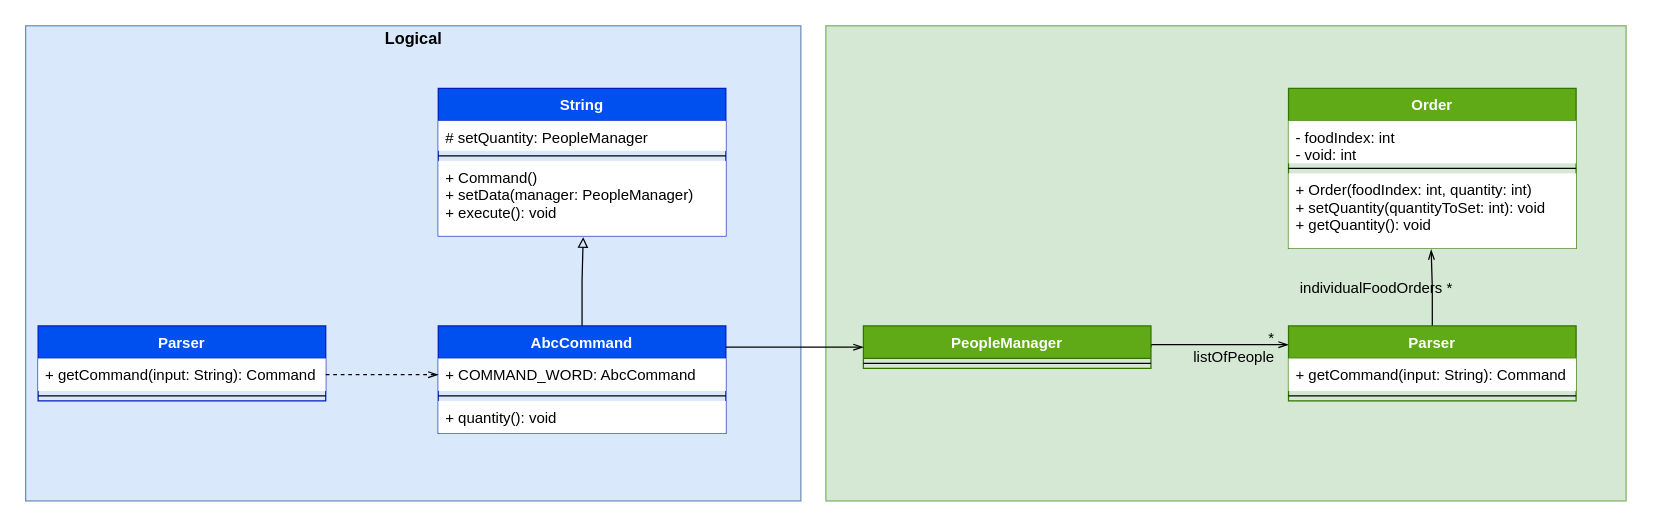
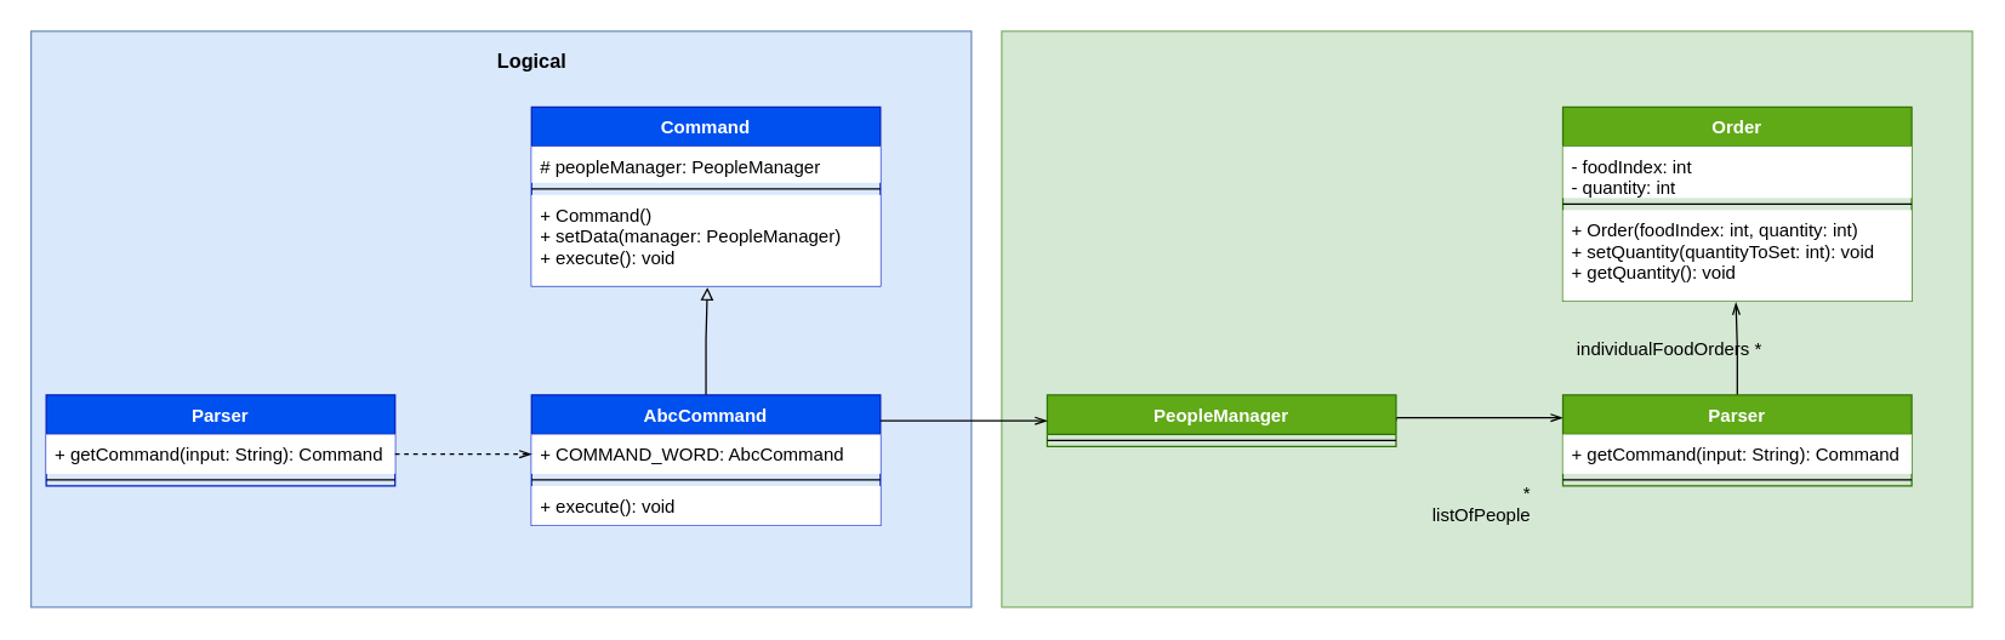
- <mxCell id="31" value="&lt;font style=&quot;font-size: 13px&quot;&gt;&lt;b&gt;Logical&lt;/b&gt;&lt;/font&gt;" style="text;html=1;align=center;verticalAlign=middle;resizable=0;points=[];autosize=1;strokeColor=none;fillColor=none;" vertex="1" parent="1"><mxGeometry x="300" y="20" width="60" height="20" as="geometry" /></mxCell>
+ <mxCell id="31" value="&lt;font style=&quot;font-size: 13px&quot;&gt;&lt;b&gt;Logical&lt;/b&gt;&lt;/font&gt;" style="text;html=1;align=center;verticalAlign=middle;resizable=0;points=[];autosize=1;strokeColor=none;fillColor=none;" vertex="1" parent="1"><mxGeometry x="320" y="30" width="60" height="20" as="geometry" /></mxCell>
- <mxCell id="12" value="String" style="swimlane;fontStyle=1;align=center;verticalAlign=top;childLayout=stackLayout;horizontal=1;startSize=26;horizontalStack=0;resizeParent=1;resizeParentMax=0;resizeLast=0;collapsible=1;marginBottom=0;fillColor=#0050ef;fontColor=#ffffff;strokeColor=#001DBC;" vertex="1" parent="1"><mxGeometry x="350" y="70" width="230" height="118" as="geometry" /></mxCell>
+ <mxCell id="12" value="Command" style="swimlane;fontStyle=1;align=center;verticalAlign=top;childLayout=stackLayout;horizontal=1;startSize=26;horizontalStack=0;resizeParent=1;resizeParentMax=0;resizeLast=0;collapsible=1;marginBottom=0;fillColor=#0050ef;fontColor=#ffffff;strokeColor=#001DBC;" vertex="1" parent="1"><mxGeometry x="350" y="70" width="230" height="118" as="geometry" /></mxCell>
- <mxCell id="13" value="# setQuantity: PeopleManager" style="text;align=left;verticalAlign=top;spacingLeft=4;spacingRight=4;overflow=hidden;rotatable=0;points=[[0,0.5],[1,0.5]];portConstraint=eastwest;fillColor=default;" vertex="1" parent="12"><mxGeometry y="26" width="230" height="24" as="geometry" /></mxCell>
+ <mxCell id="13" value="# peopleManager: PeopleManager" style="text;align=left;verticalAlign=top;spacingLeft=4;spacingRight=4;overflow=hidden;rotatable=0;points=[[0,0.5],[1,0.5]];portConstraint=eastwest;fillColor=default;" vertex="1" parent="12"><mxGeometry y="26" width="230" height="24" as="geometry" /></mxCell>
- <mxCell id="27" value="- foodIndex: int&#10;- void: int" style="text;strokeColor=none;fillColor=default;align=left;verticalAlign=top;spacingLeft=4;spacingRight=4;overflow=hidden;rotatable=0;points=[[0,0.5],[1,0.5]];portConstraint=eastwest;" vertex="1" parent="26"><mxGeometry y="26" width="230" height="34" as="geometry" /></mxCell>
+ <mxCell id="27" value="- foodIndex: int&#10;- quantity: int" style="text;strokeColor=none;fillColor=default;align=left;verticalAlign=top;spacingLeft=4;spacingRight=4;overflow=hidden;rotatable=0;points=[[0,0.5],[1,0.5]];portConstraint=eastwest;" vertex="1" parent="26"><mxGeometry y="26" width="230" height="34" as="geometry" /></mxCell>
- <mxCell id="25" value="*&lt;br&gt;listOfPeople" style="text;html=1;align=right;verticalAlign=middle;resizable=0;points=[];autosize=1;strokeColor=none;fillColor=none;" vertex="1" parent="1"><mxGeometry x="940" y="262" width="80" height="30" as="geometry" /></mxCell>
+ <mxCell id="25" value="*&lt;br&gt;listOfPeople" style="text;html=1;align=right;verticalAlign=middle;resizable=0;points=[];autosize=1;strokeColor=none;fillColor=none;" vertex="1" parent="1"><mxGeometry x="930" y="317" width="80" height="30" as="geometry" /></mxCell>
- <mxCell id="8" value="+ quantity(): void" style="text;strokeColor=none;fillColor=default;align=left;verticalAlign=top;spacingLeft=4;spacingRight=4;overflow=hidden;rotatable=0;points=[[0,0.5],[1,0.5]];portConstraint=eastwest;" vertex="1" parent="5"><mxGeometry y="60" width="230" height="26" as="geometry" /></mxCell>
+ <mxCell id="8" value="+ execute(): void" style="text;strokeColor=none;fillColor=default;align=left;verticalAlign=top;spacingLeft=4;spacingRight=4;overflow=hidden;rotatable=0;points=[[0,0.5],[1,0.5]];portConstraint=eastwest;" vertex="1" parent="5"><mxGeometry y="60" width="230" height="26" as="geometry" /></mxCell>
